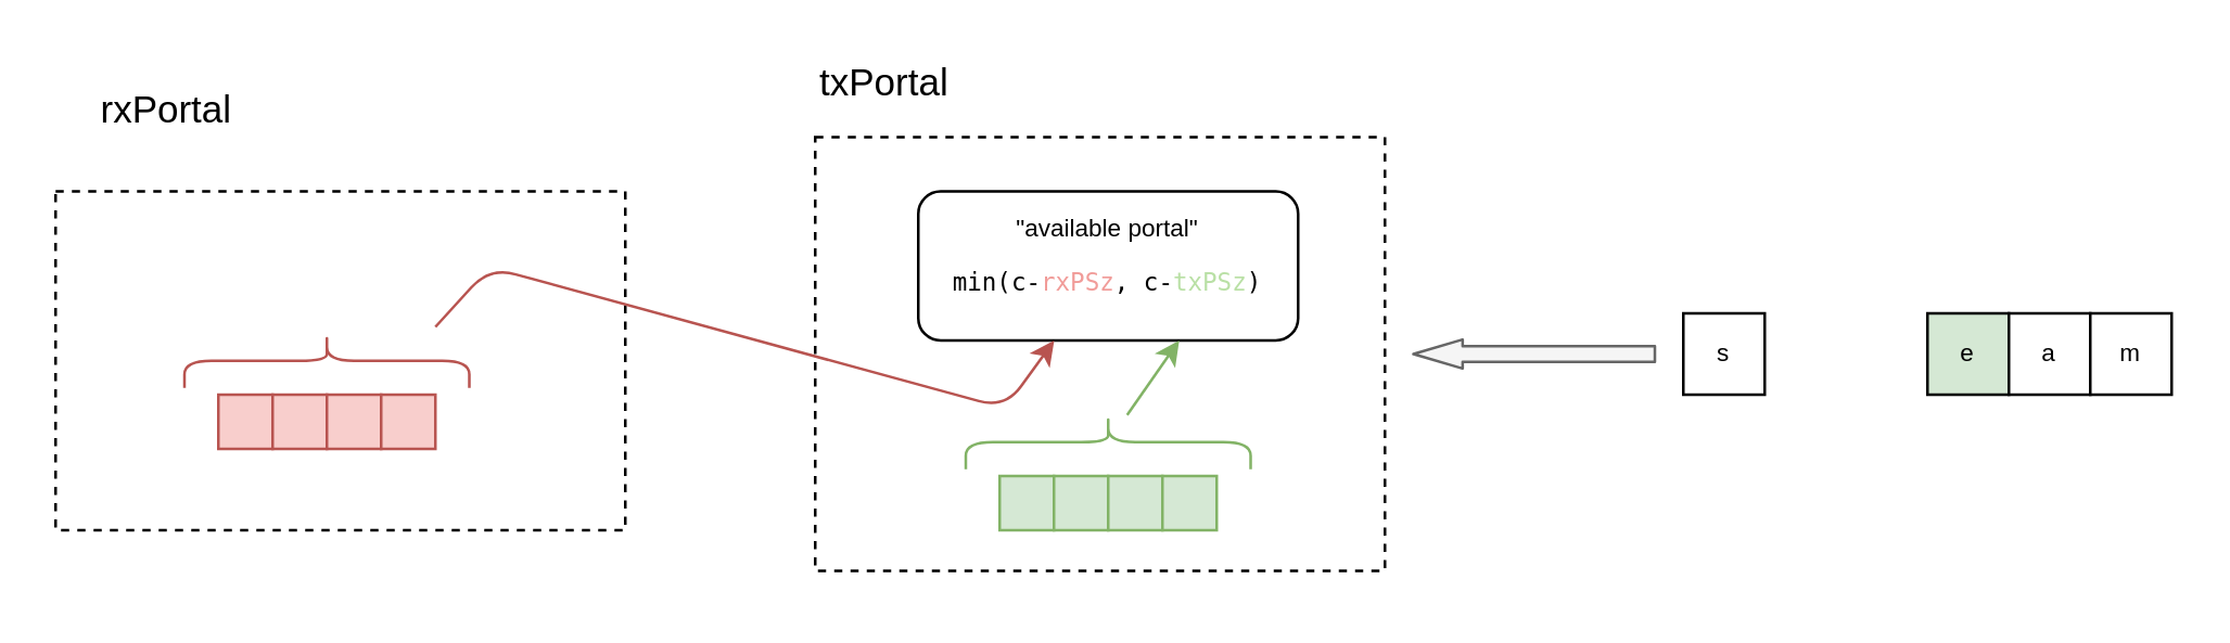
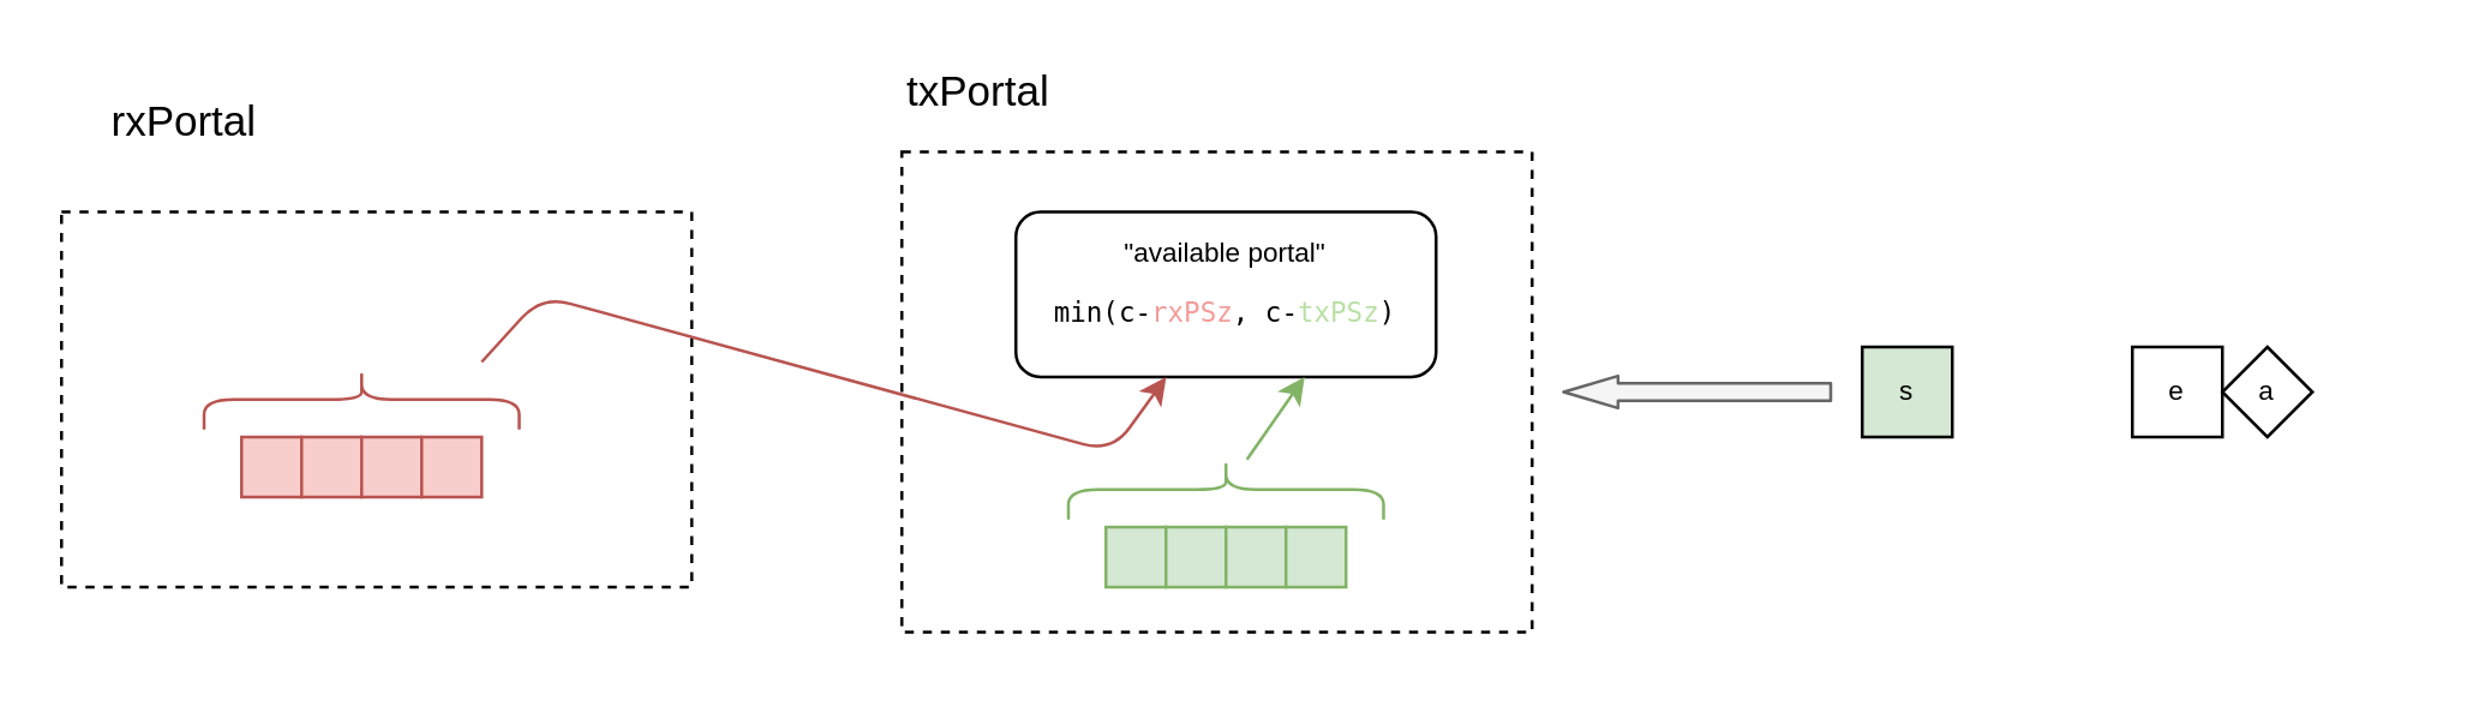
- <mxCell id="20" value="s" style="rounded=0;whiteSpace=wrap;html=1;fontSize=9;" vertex="1" parent="6"><mxGeometry x="620" y="115" width="30" height="30" as="geometry" /></mxCell>
+ <mxCell id="20" value="s" style="rounded=0;whiteSpace=wrap;html=1;fontSize=9;fillColor=#d5e8d4;" vertex="1" parent="6"><mxGeometry x="620" y="115" width="30" height="30" as="geometry" /></mxCell>
- <mxCell id="21" value="e" style="rounded=0;whiteSpace=wrap;html=1;fontSize=9;fillColor=#d5e8d4;" vertex="1" parent="6"><mxGeometry x="710" y="115" width="30" height="30" as="geometry" /></mxCell>
+ <mxCell id="21" value="e" style="rounded=0;whiteSpace=wrap;html=1;fontSize=9;" vertex="1" parent="6"><mxGeometry x="710" y="115" width="30" height="30" as="geometry" /></mxCell>
- <mxCell id="22" value="a" style="rounded=0;whiteSpace=wrap;html=1;fontSize=9;" vertex="1" parent="6"><mxGeometry x="740" y="115" width="30" height="30" as="geometry" /></mxCell>
+ <mxCell id="22" value="a" style="rhombus;whiteSpace=wrap;html=1;fontSize=9;" vertex="1" parent="6"><mxGeometry x="740" y="115" width="30" height="30" as="geometry" /></mxCell>
- <mxCell id="23" value="m" style="rounded=0;whiteSpace=wrap;html=1;fontSize=9;" vertex="1" parent="6"><mxGeometry x="770" y="115" width="30" height="30" as="geometry" /></mxCell>
